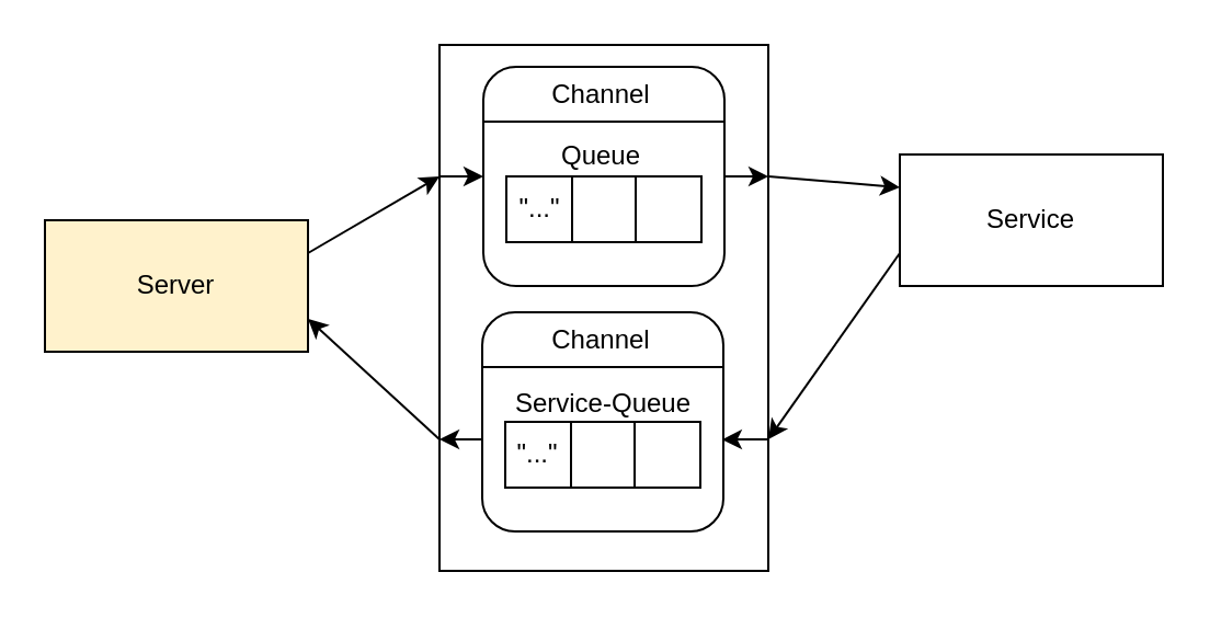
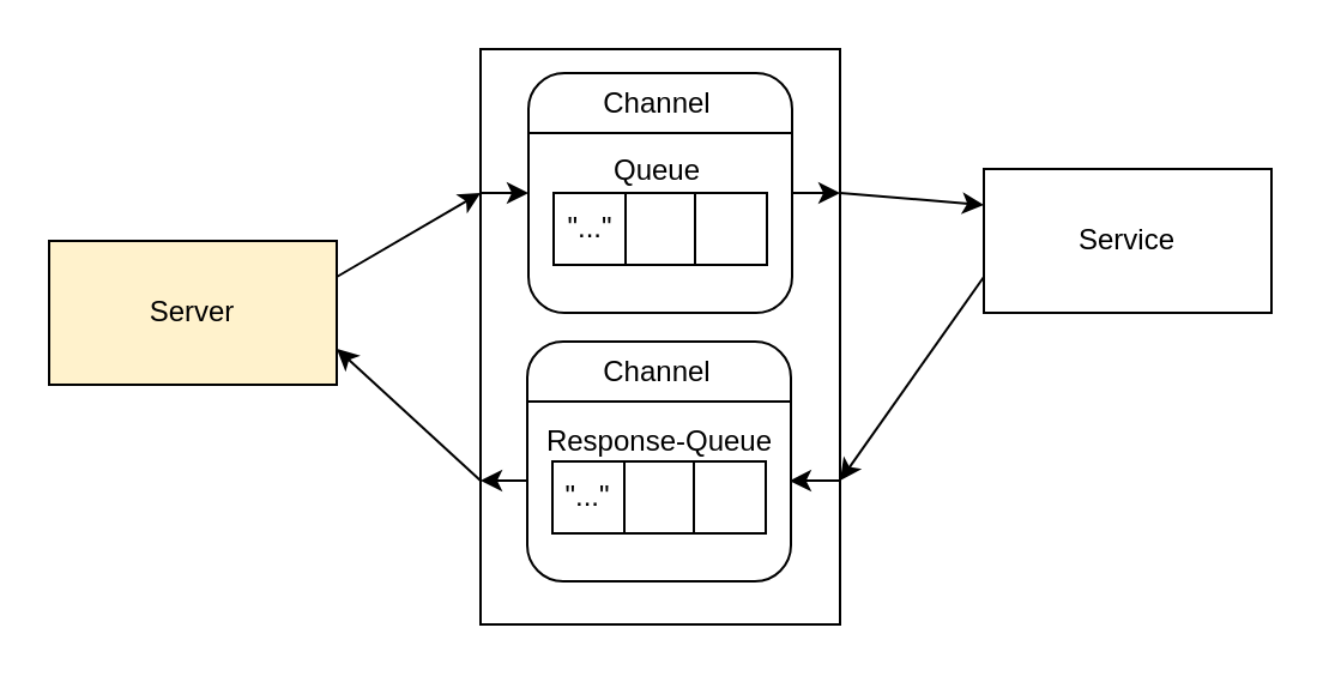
- <mxCell id="20" value="Service-Queue" style="text;html=1;strokeColor=none;fillColor=none;align=center;verticalAlign=middle;whiteSpace=wrap;rounded=0;" vertex="1" parent="1"><mxGeometry x="212" y="169" width="126" height="30" as="geometry" /></mxCell>
+ <mxCell id="20" value="Response-Queue" style="text;html=1;strokeColor=none;fillColor=none;align=center;verticalAlign=middle;whiteSpace=wrap;rounded=0;" vertex="1" parent="1"><mxGeometry x="212" y="169" width="126" height="30" as="geometry" /></mxCell>
